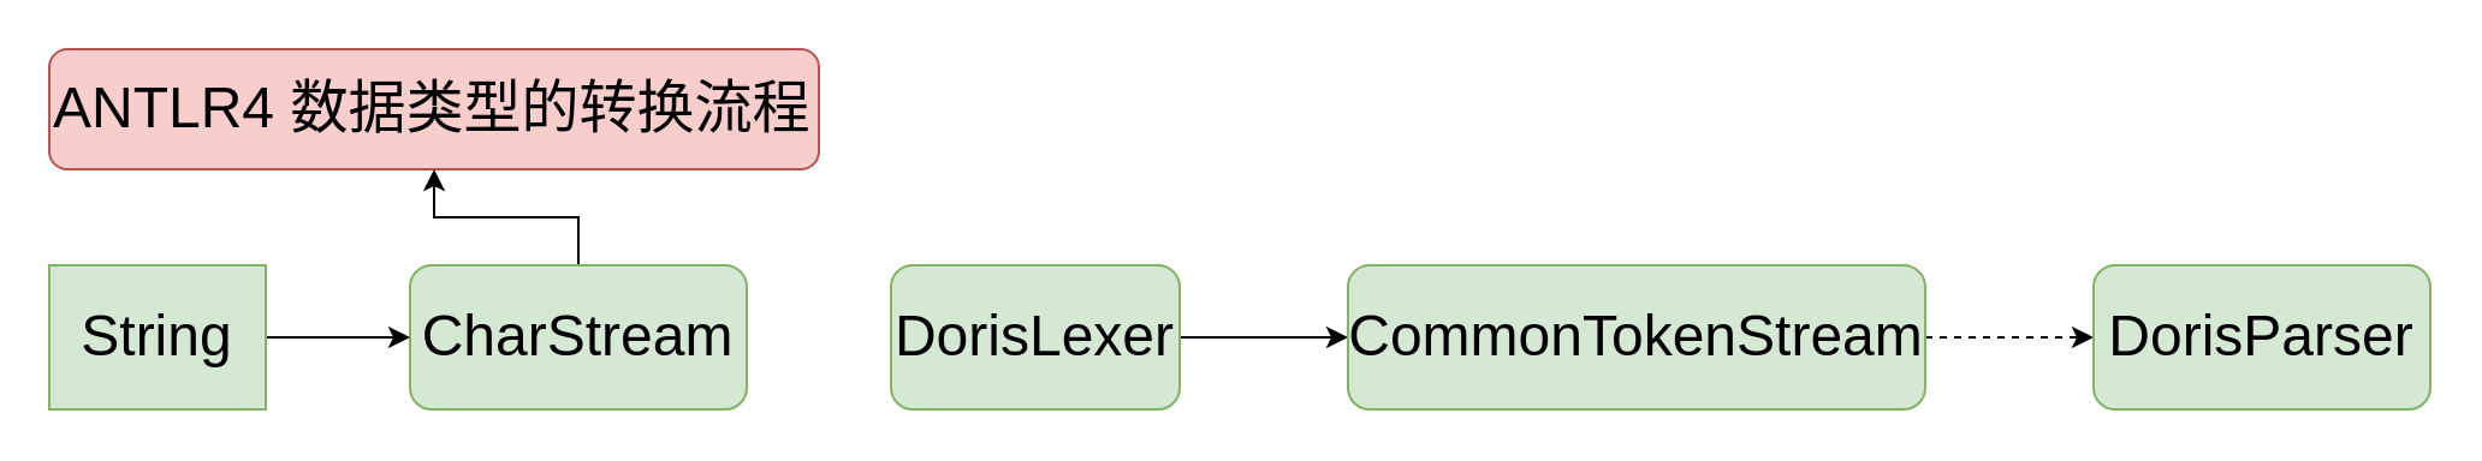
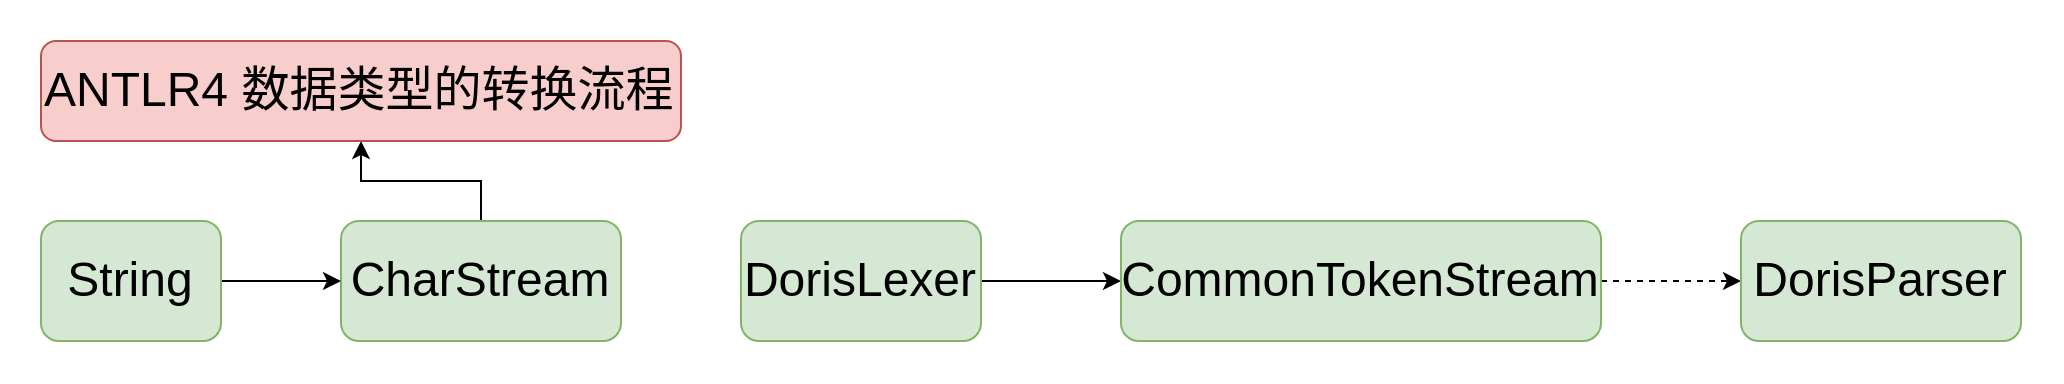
- <mxCell id="11" value="&lt;font style=&quot;font-size: 24px;&quot;&gt;String&lt;/font&gt;" style="whiteSpace=wrap;html=1;fillColor=#d5e8d4;strokeColor=#82b366;rounded=0;" parent="1" vertex="1"><mxGeometry x="20" y="110" width="90" height="60" as="geometry" /></mxCell>
+ <mxCell id="11" value="&lt;font style=&quot;font-size: 24px;&quot;&gt;String&lt;/font&gt;" style="rounded=1;whiteSpace=wrap;html=1;fillColor=#d5e8d4;strokeColor=#82b366;" parent="1" vertex="1"><mxGeometry x="20" y="110" width="90" height="60" as="geometry" /></mxCell>
